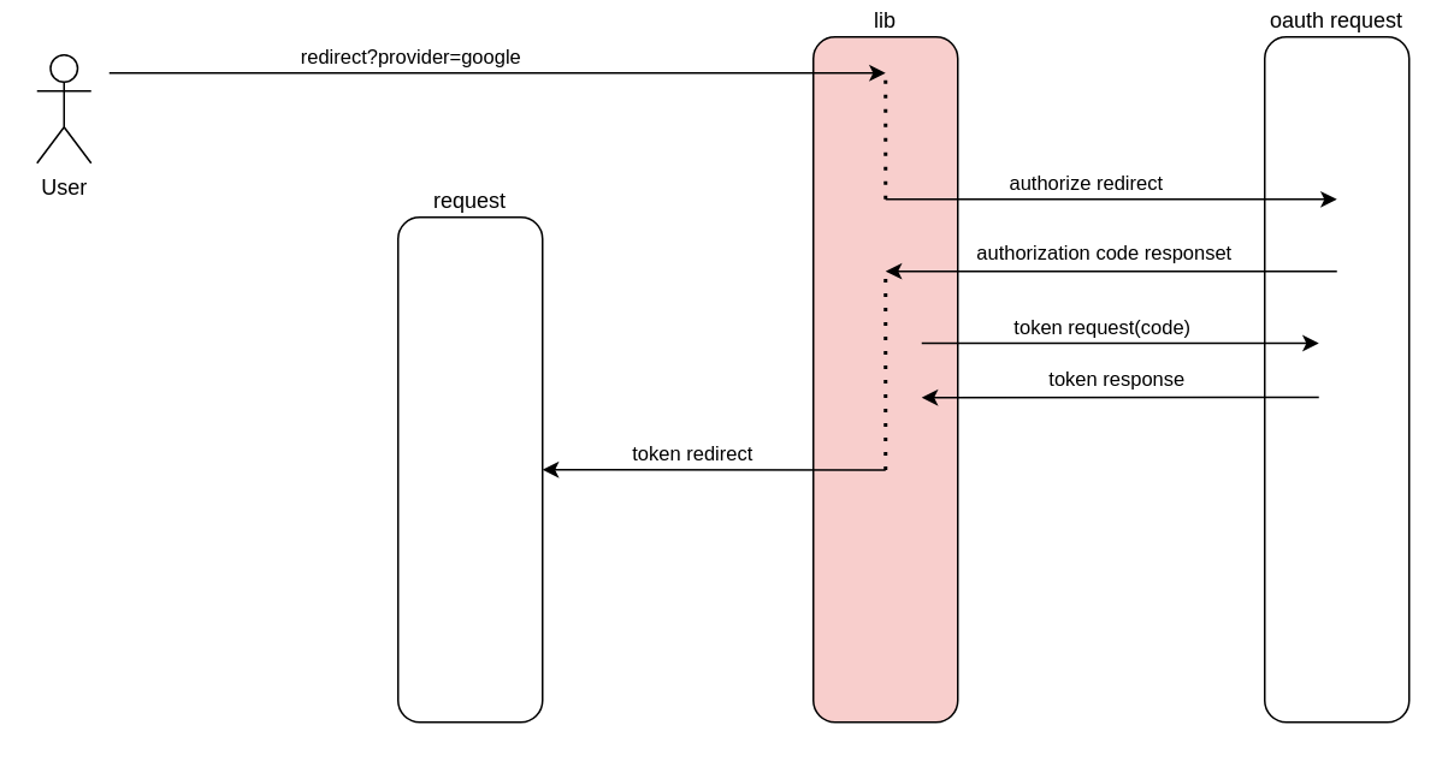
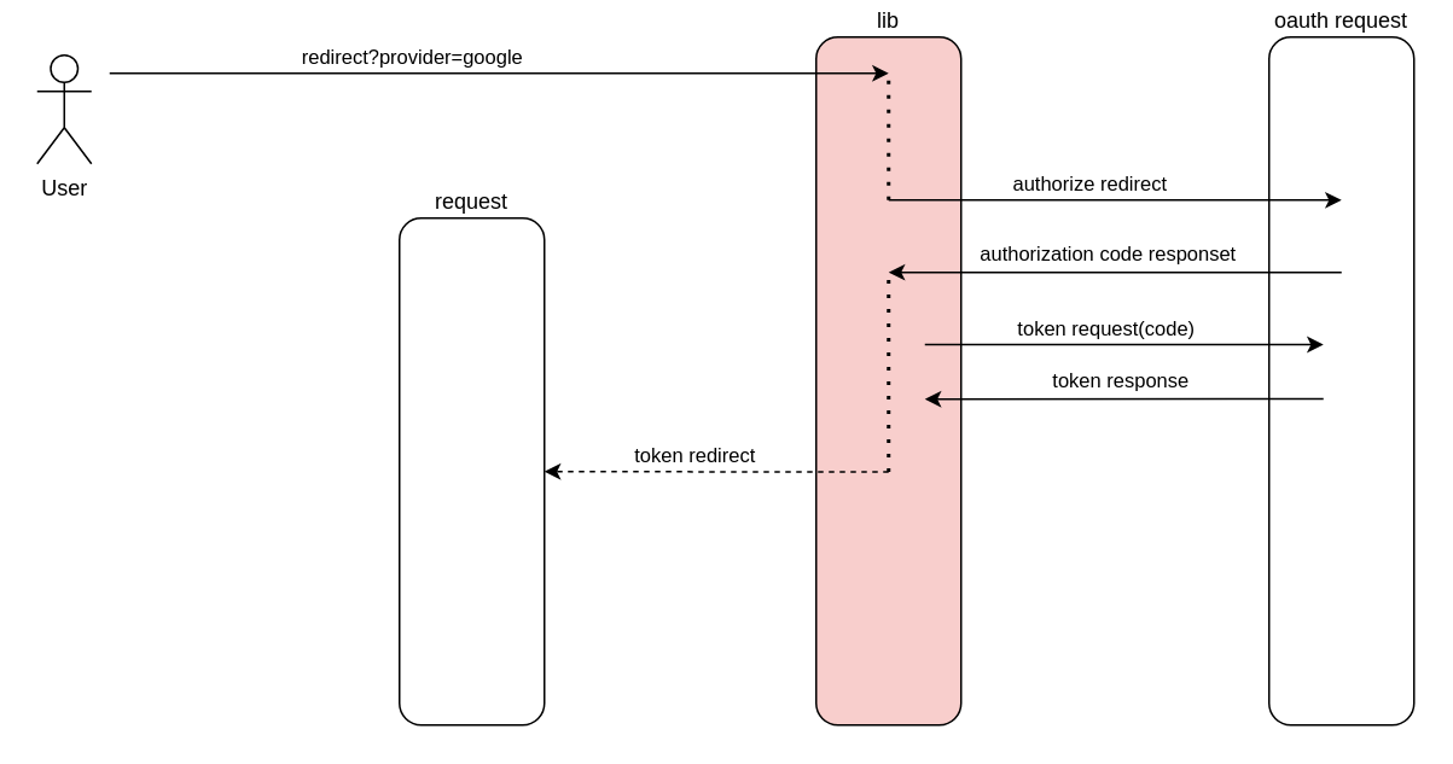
- <mxCell id="17" value="" style="endArrow=classic;html=1;rounded=0;exitX=0.5;exitY=0.632;exitDx=0;exitDy=0;exitPerimeter=0;" parent="1" source="3" target="2" edge="1"><mxGeometry width="50" height="50" relative="1" as="geometry"><mxPoint x="370" y="350" as="sourcePoint" /><mxPoint x="420" y="300" as="targetPoint" /></mxGeometry></mxCell>
+ <mxCell id="17" value="" style="endArrow=classic;html=1;rounded=0;exitX=0.5;exitY=0.632;exitDx=0;exitDy=0;exitPerimeter=0;dashed=1;" parent="1" source="3" target="2" edge="1"><mxGeometry width="50" height="50" relative="1" as="geometry"><mxPoint x="370" y="350" as="sourcePoint" /><mxPoint x="420" y="300" as="targetPoint" /></mxGeometry></mxCell>
